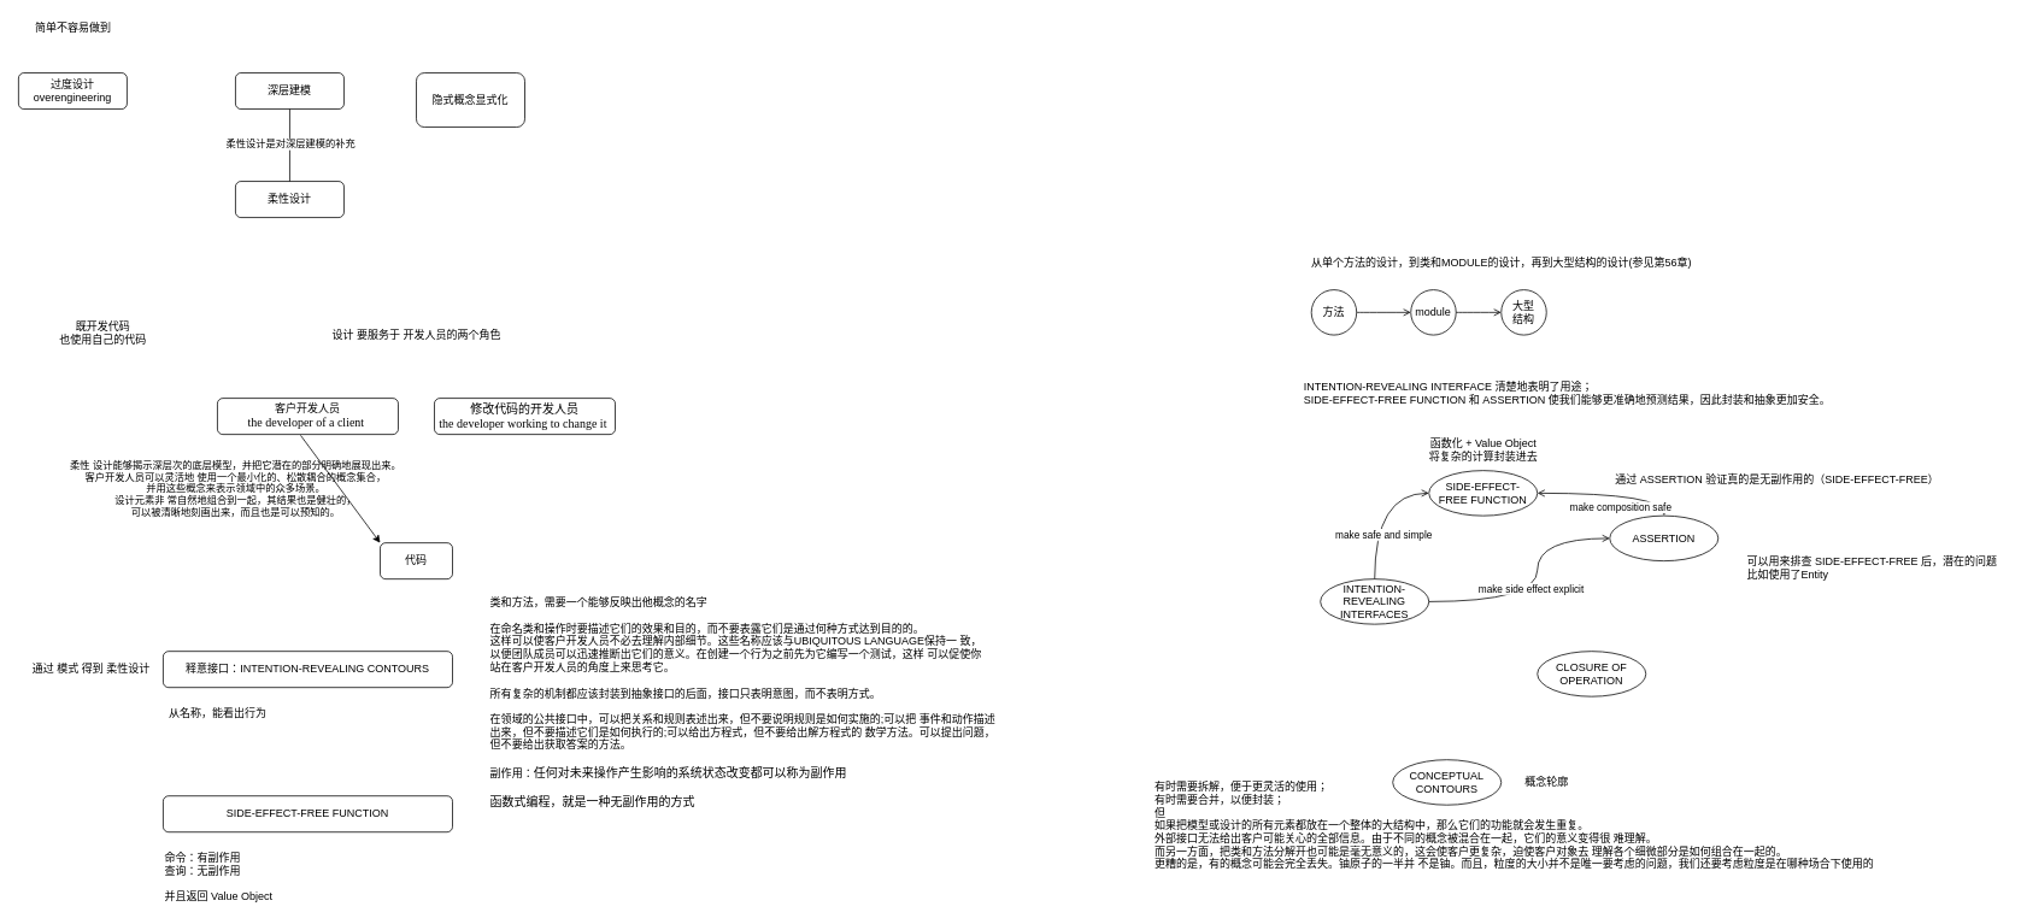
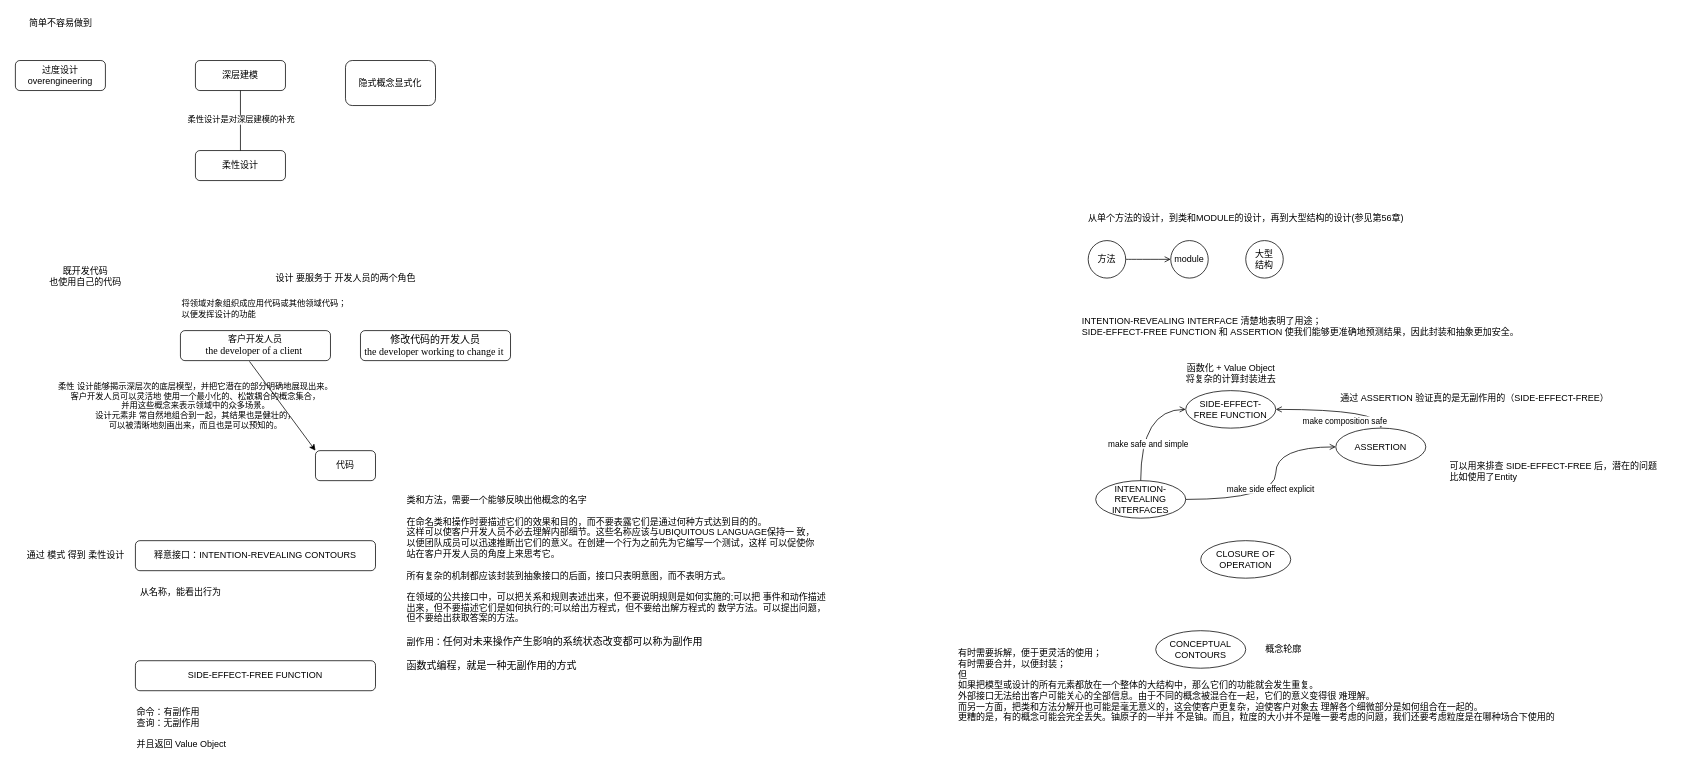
- <mxCell id="44" style="edgeStyle=orthogonalEdgeStyle;curved=1;rounded=0;orthogonalLoop=1;jettySize=auto;html=1;entryX=0;entryY=0.5;entryDx=0;entryDy=0;labelBackgroundColor=none;startArrow=none;startFill=0;endArrow=open;endFill=0;" edge="1" parent="1" source="45" target="46"><mxGeometry relative="1" as="geometry" /></mxCell>
+ <mxCell id="15" value="&lt;meta charset=&quot;utf-8&quot;&gt;&lt;span style=&quot;color: rgb(0, 0, 0); font-family: helvetica; font-size: 11px; font-style: normal; font-weight: 400; letter-spacing: normal; text-align: center; text-indent: 0px; text-transform: none; word-spacing: 0px; background-color: rgb(255, 255, 255); display: inline; float: none;&quot;&gt;将领域对象组织成应用代码或其他领域代码；&lt;/span&gt;&lt;br style=&quot;color: rgb(0, 0, 0); font-family: helvetica; font-size: 11px; font-style: normal; font-weight: 400; letter-spacing: normal; text-align: center; text-indent: 0px; text-transform: none; word-spacing: 0px;&quot;&gt;&lt;span style=&quot;color: rgb(0, 0, 0); font-family: helvetica; font-size: 11px; font-style: normal; font-weight: 400; letter-spacing: normal; text-align: center; text-indent: 0px; text-transform: none; word-spacing: 0px; background-color: rgb(255, 255, 255); display: inline; float: none;&quot;&gt;以便发挥设计的功能&lt;/span&gt;" style="text;whiteSpace=wrap;html=1;" vertex="1" parent="1"><mxGeometry x="240" y="390" width="250" height="50" as="geometry" /></mxCell>
- <mxCell id="23" value="CLOSURE OF&lt;br&gt;OPERATION" style="ellipse;whiteSpace=wrap;html=1;labelBackgroundColor=none;fillColor=none;align=center;" vertex="1" parent="1"><mxGeometry x="1700" y="720" width="120" height="50" as="geometry" /></mxCell>
+ <mxCell id="23" value="CLOSURE OF&lt;br&gt;OPERATION" style="ellipse;whiteSpace=wrap;html=1;labelBackgroundColor=none;fillColor=none;align=center;" vertex="1" parent="1"><mxGeometry x="1600" y="720" width="120" height="50" as="geometry" /></mxCell>
